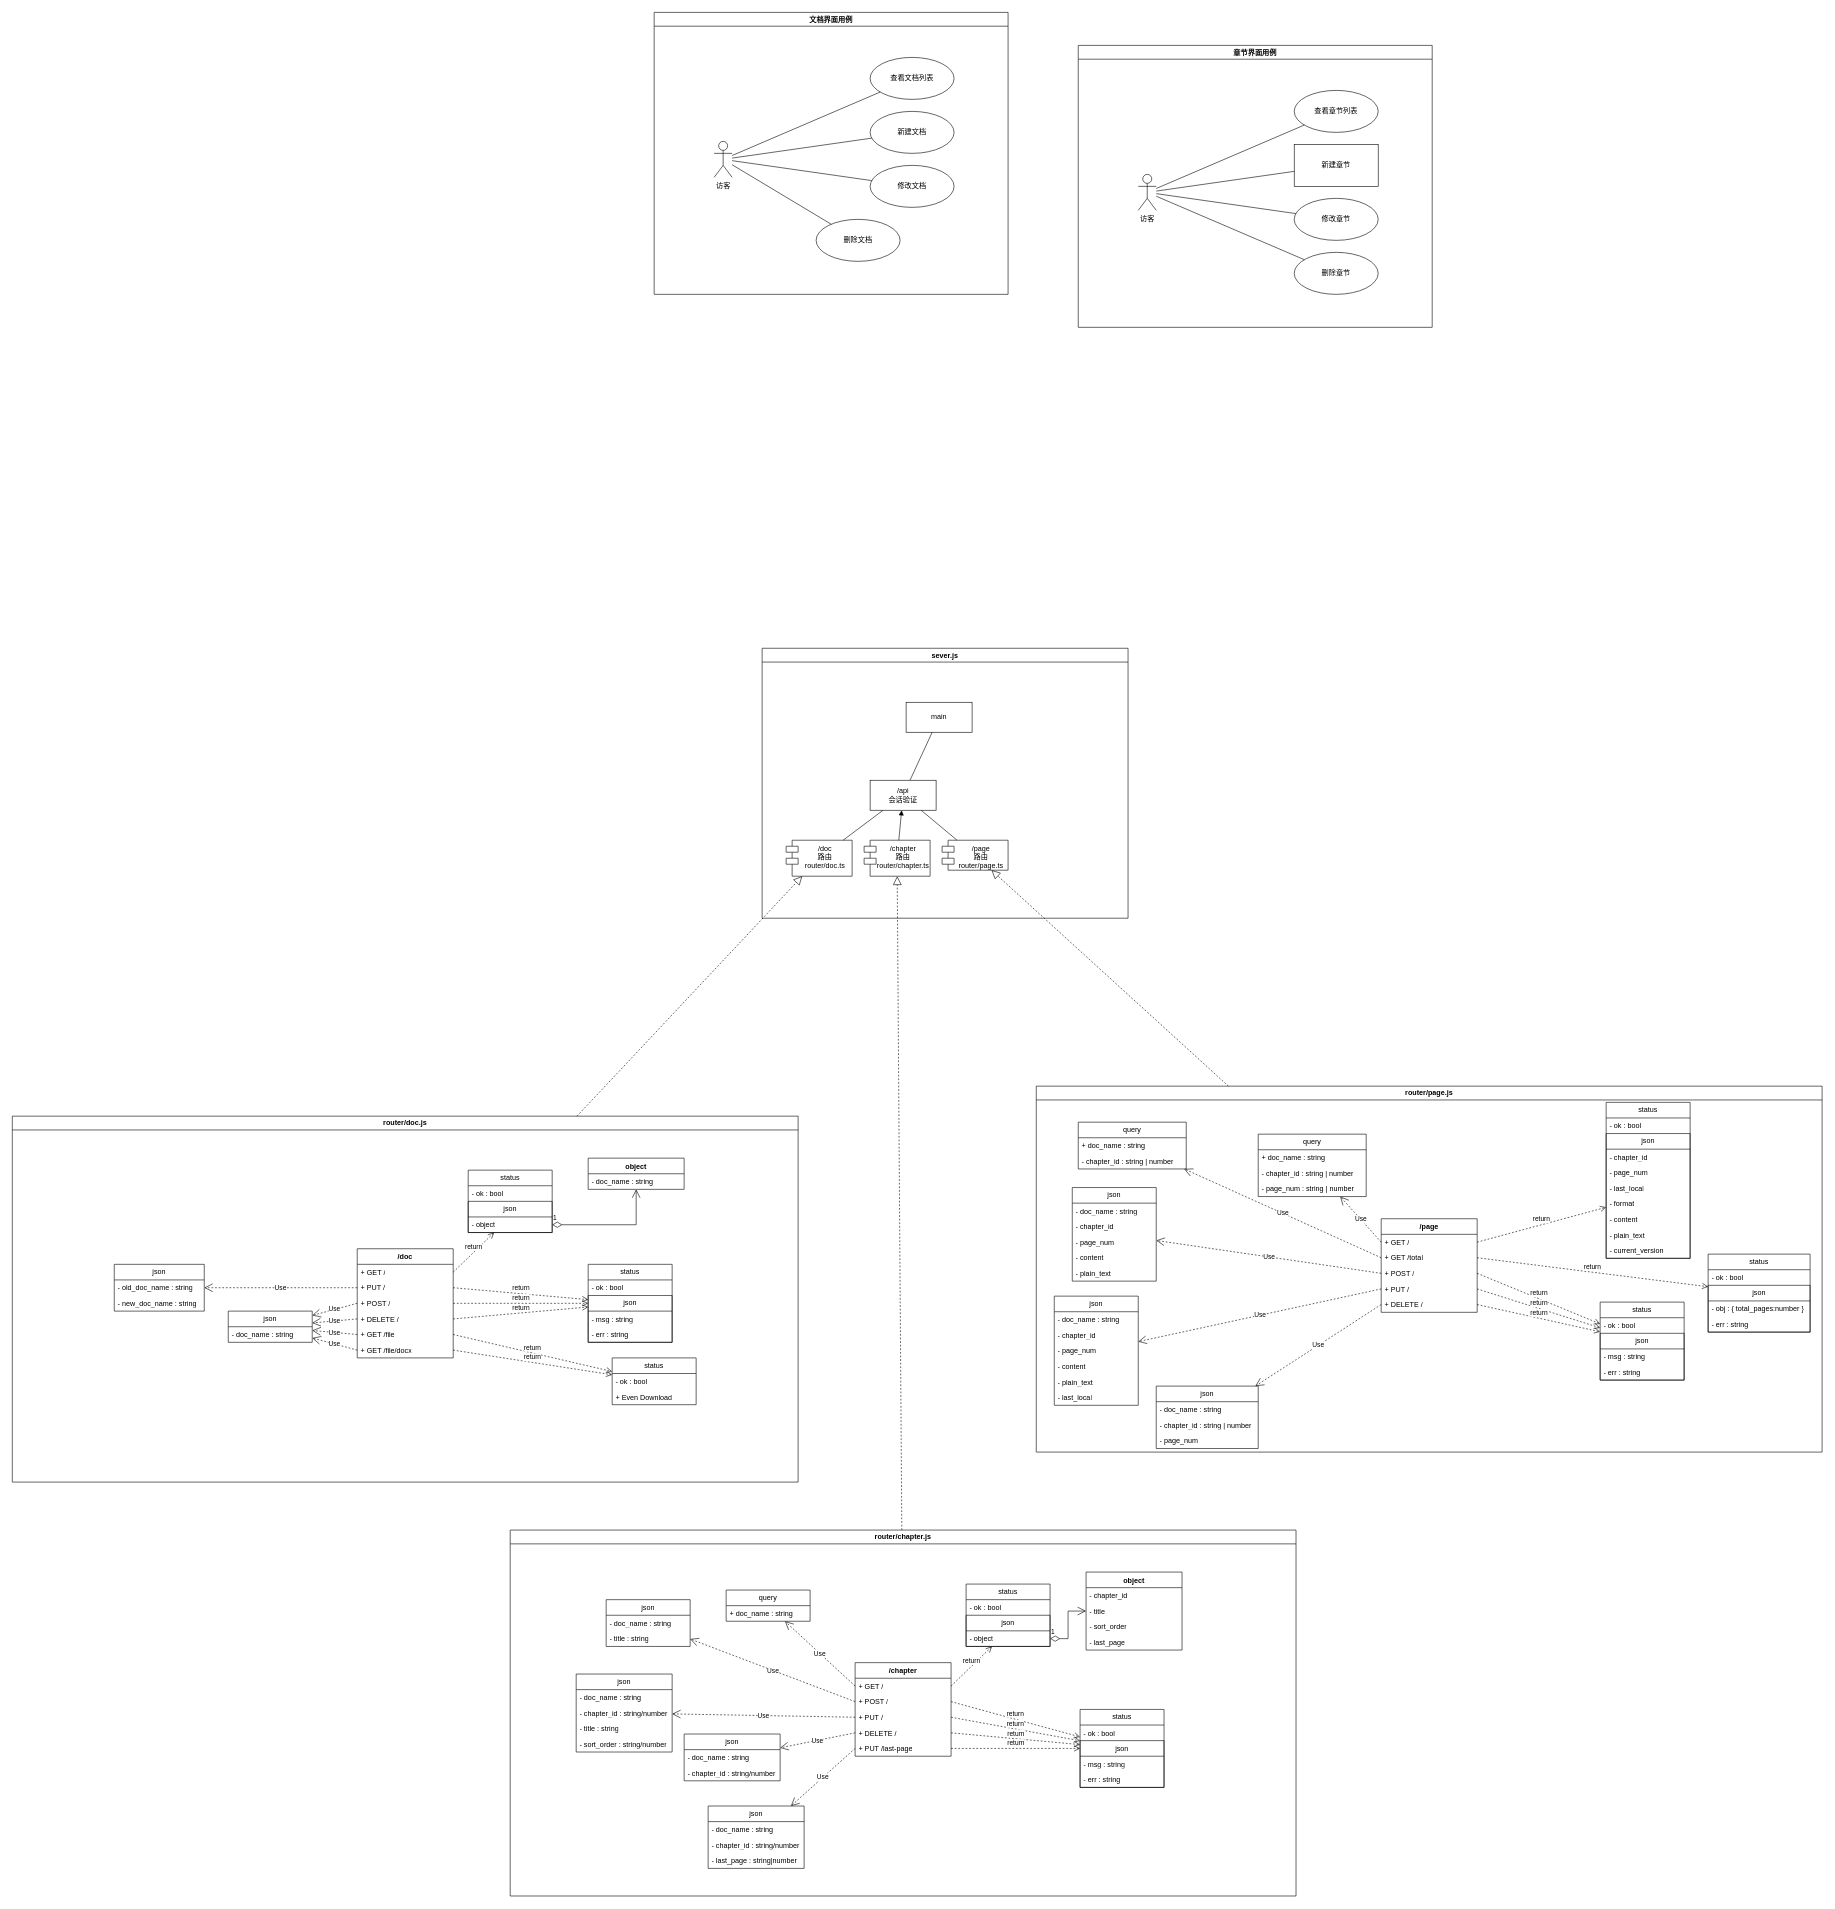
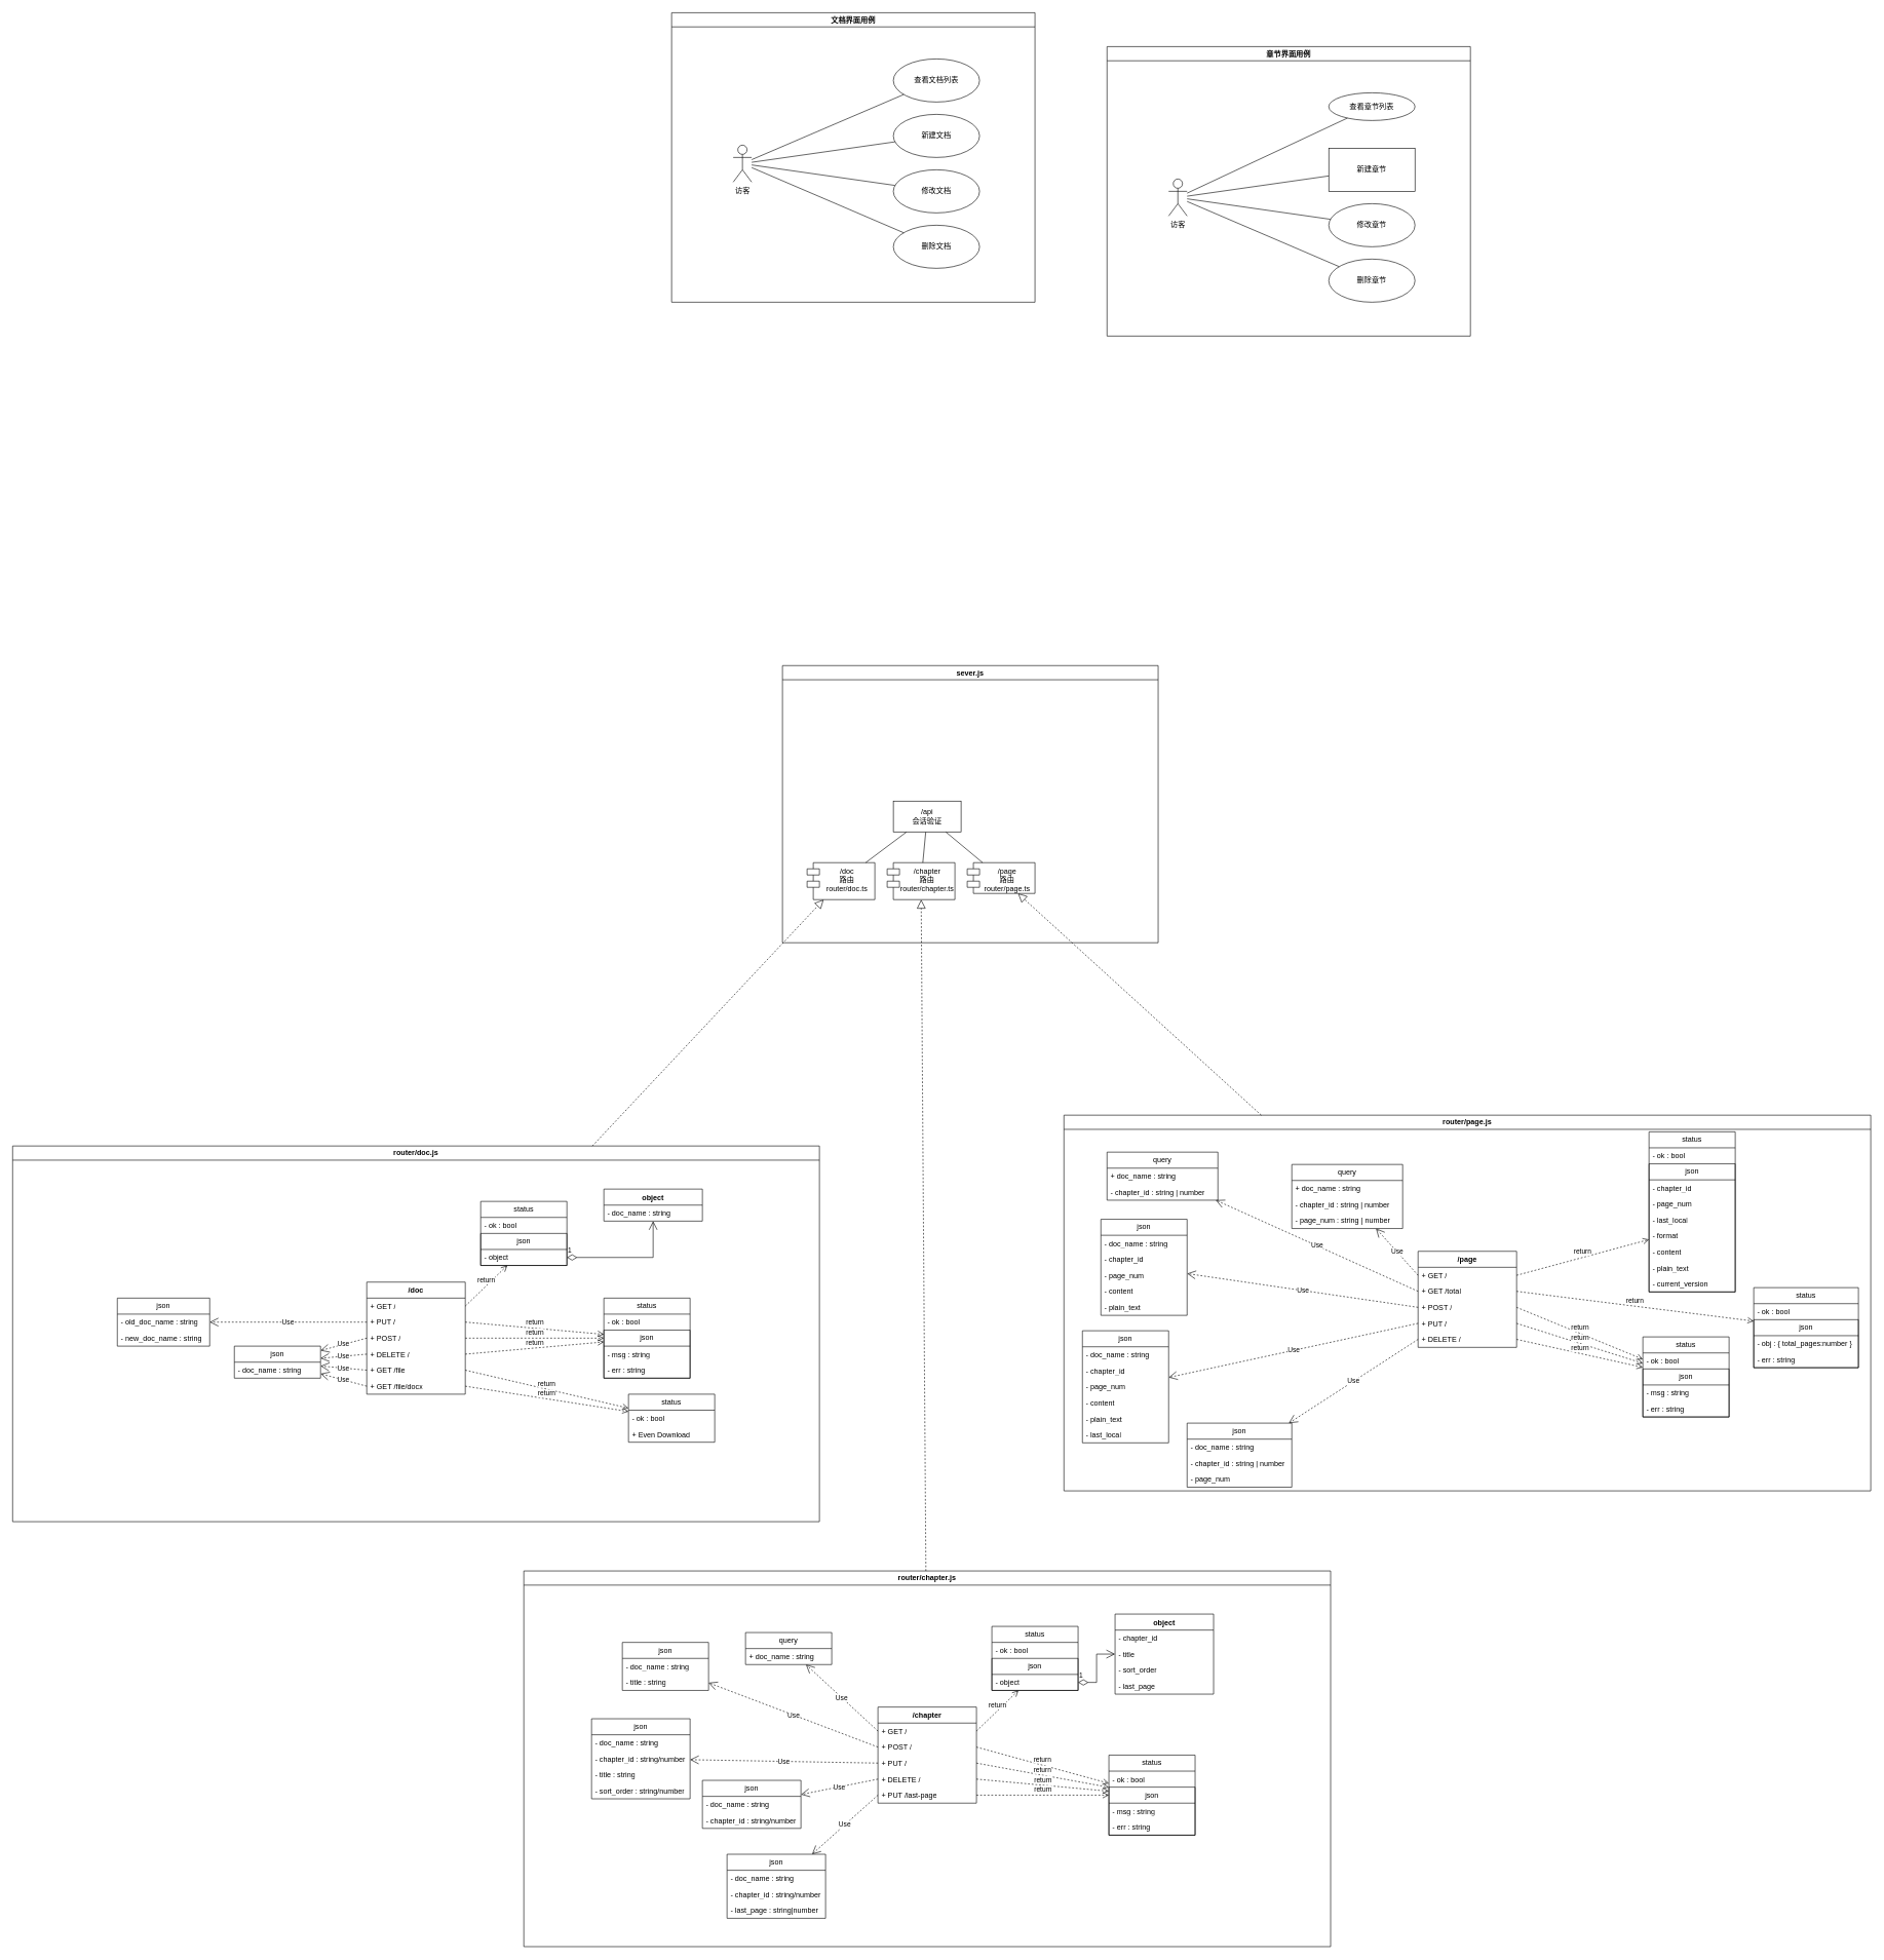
- <mxCell id="182" value="查看章节列表" style="ellipse;whiteSpace=wrap;html=1;" vertex="1" parent="174"><mxGeometry x="360" y="75" width="140" height="70" as="geometry" /></mxCell>
+ <mxCell id="182" value="查看章节列表" style="ellipse;whiteSpace=wrap;html=1;" vertex="1" parent="174"><mxGeometry x="360" y="75" width="140" height="45" as="geometry" /></mxCell>
- <mxCell id="6" value="删除文档" style="ellipse;whiteSpace=wrap;html=1;" vertex="1" parent="2"><mxGeometry x="270" y="345" width="140" height="70" as="geometry" /></mxCell>
+ <mxCell id="6" value="删除文档" style="ellipse;whiteSpace=wrap;html=1;" vertex="1" parent="2"><mxGeometry x="360" y="345" width="140" height="70" as="geometry" /></mxCell>
- <mxCell id="13" value="main" style="html=1;whiteSpace=wrap;" vertex="1" parent="12"><mxGeometry x="240" y="90" width="110" height="50" as="geometry" /></mxCell>
- <mxCell id="21" value="" style="endArrow=none;html=1;rounded=0;" edge="1" parent="12" source="20" target="13"><mxGeometry width="50" height="50" relative="1" as="geometry"><mxPoint x="332" y="330" as="sourcePoint" /><mxPoint x="188" y="220" as="targetPoint" /></mxGeometry></mxCell>
- <mxCell id="18" value="" style="endArrow=block;html=1;rounded=0;" edge="1" parent="12" source="16" target="20"><mxGeometry width="50" height="50" relative="1" as="geometry"><mxPoint x="440" y="300" as="sourcePoint" /><mxPoint x="490" y="250" as="targetPoint" /></mxGeometry></mxCell>
+ <mxCell id="18" value="" style="endArrow=none;html=1;rounded=0;" edge="1" parent="12" source="16" target="20"><mxGeometry width="50" height="50" relative="1" as="geometry"><mxPoint x="440" y="300" as="sourcePoint" /><mxPoint x="490" y="250" as="targetPoint" /></mxGeometry></mxCell>
